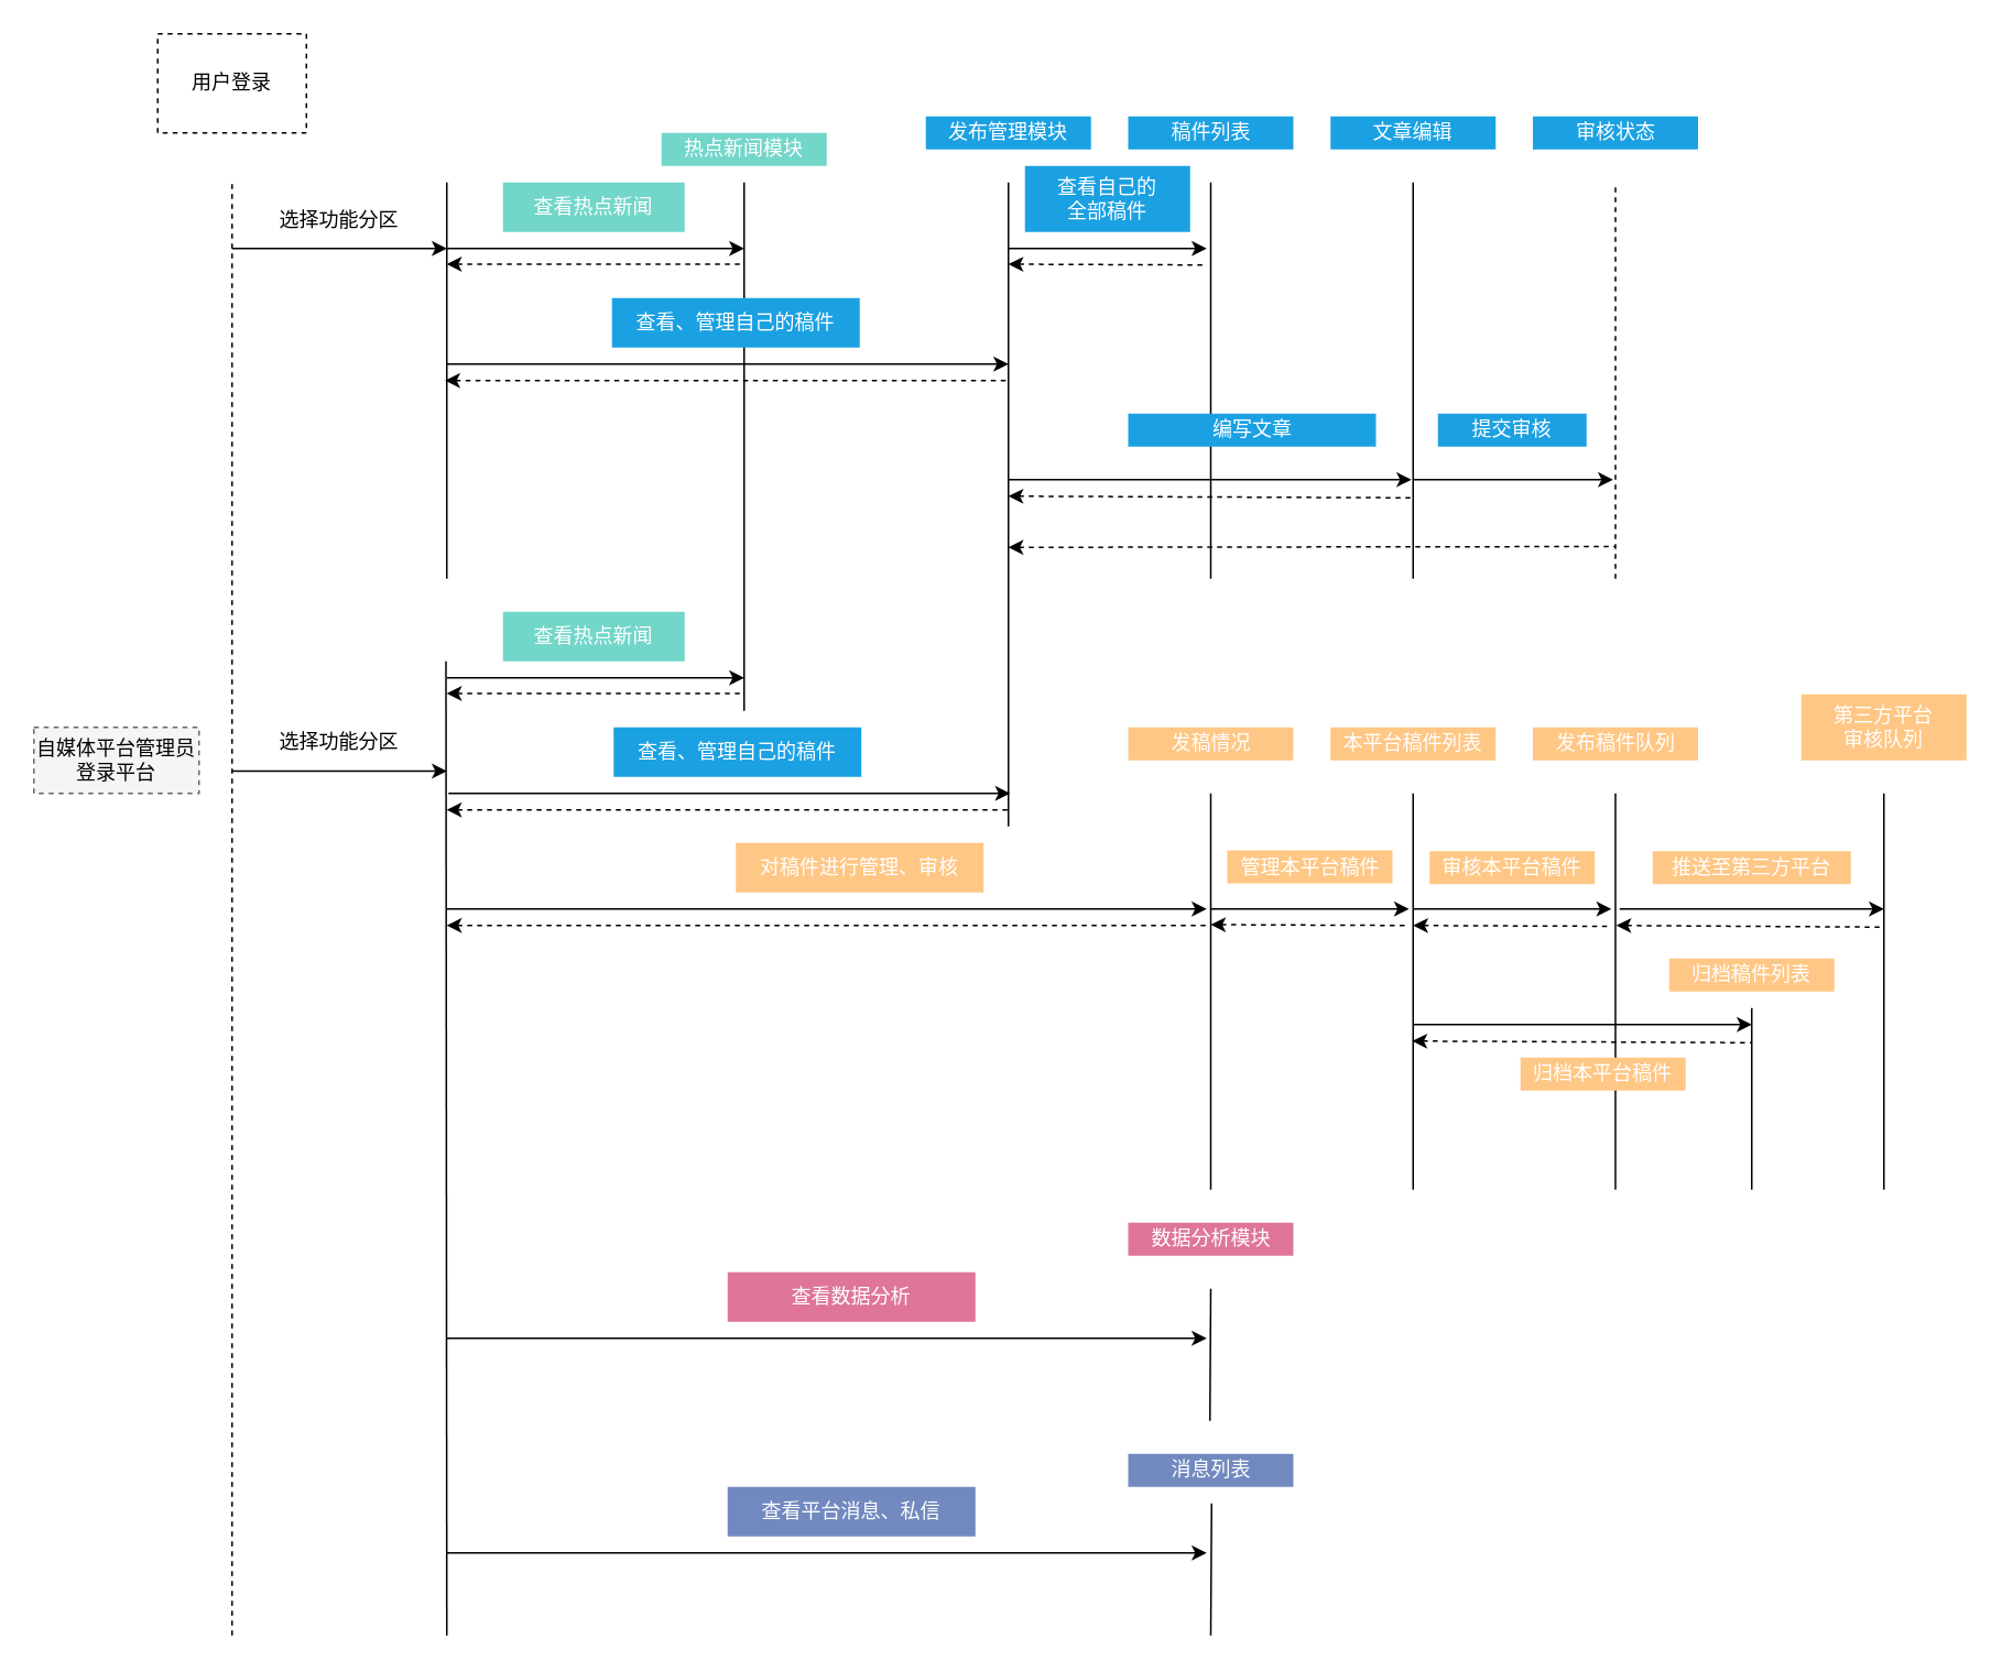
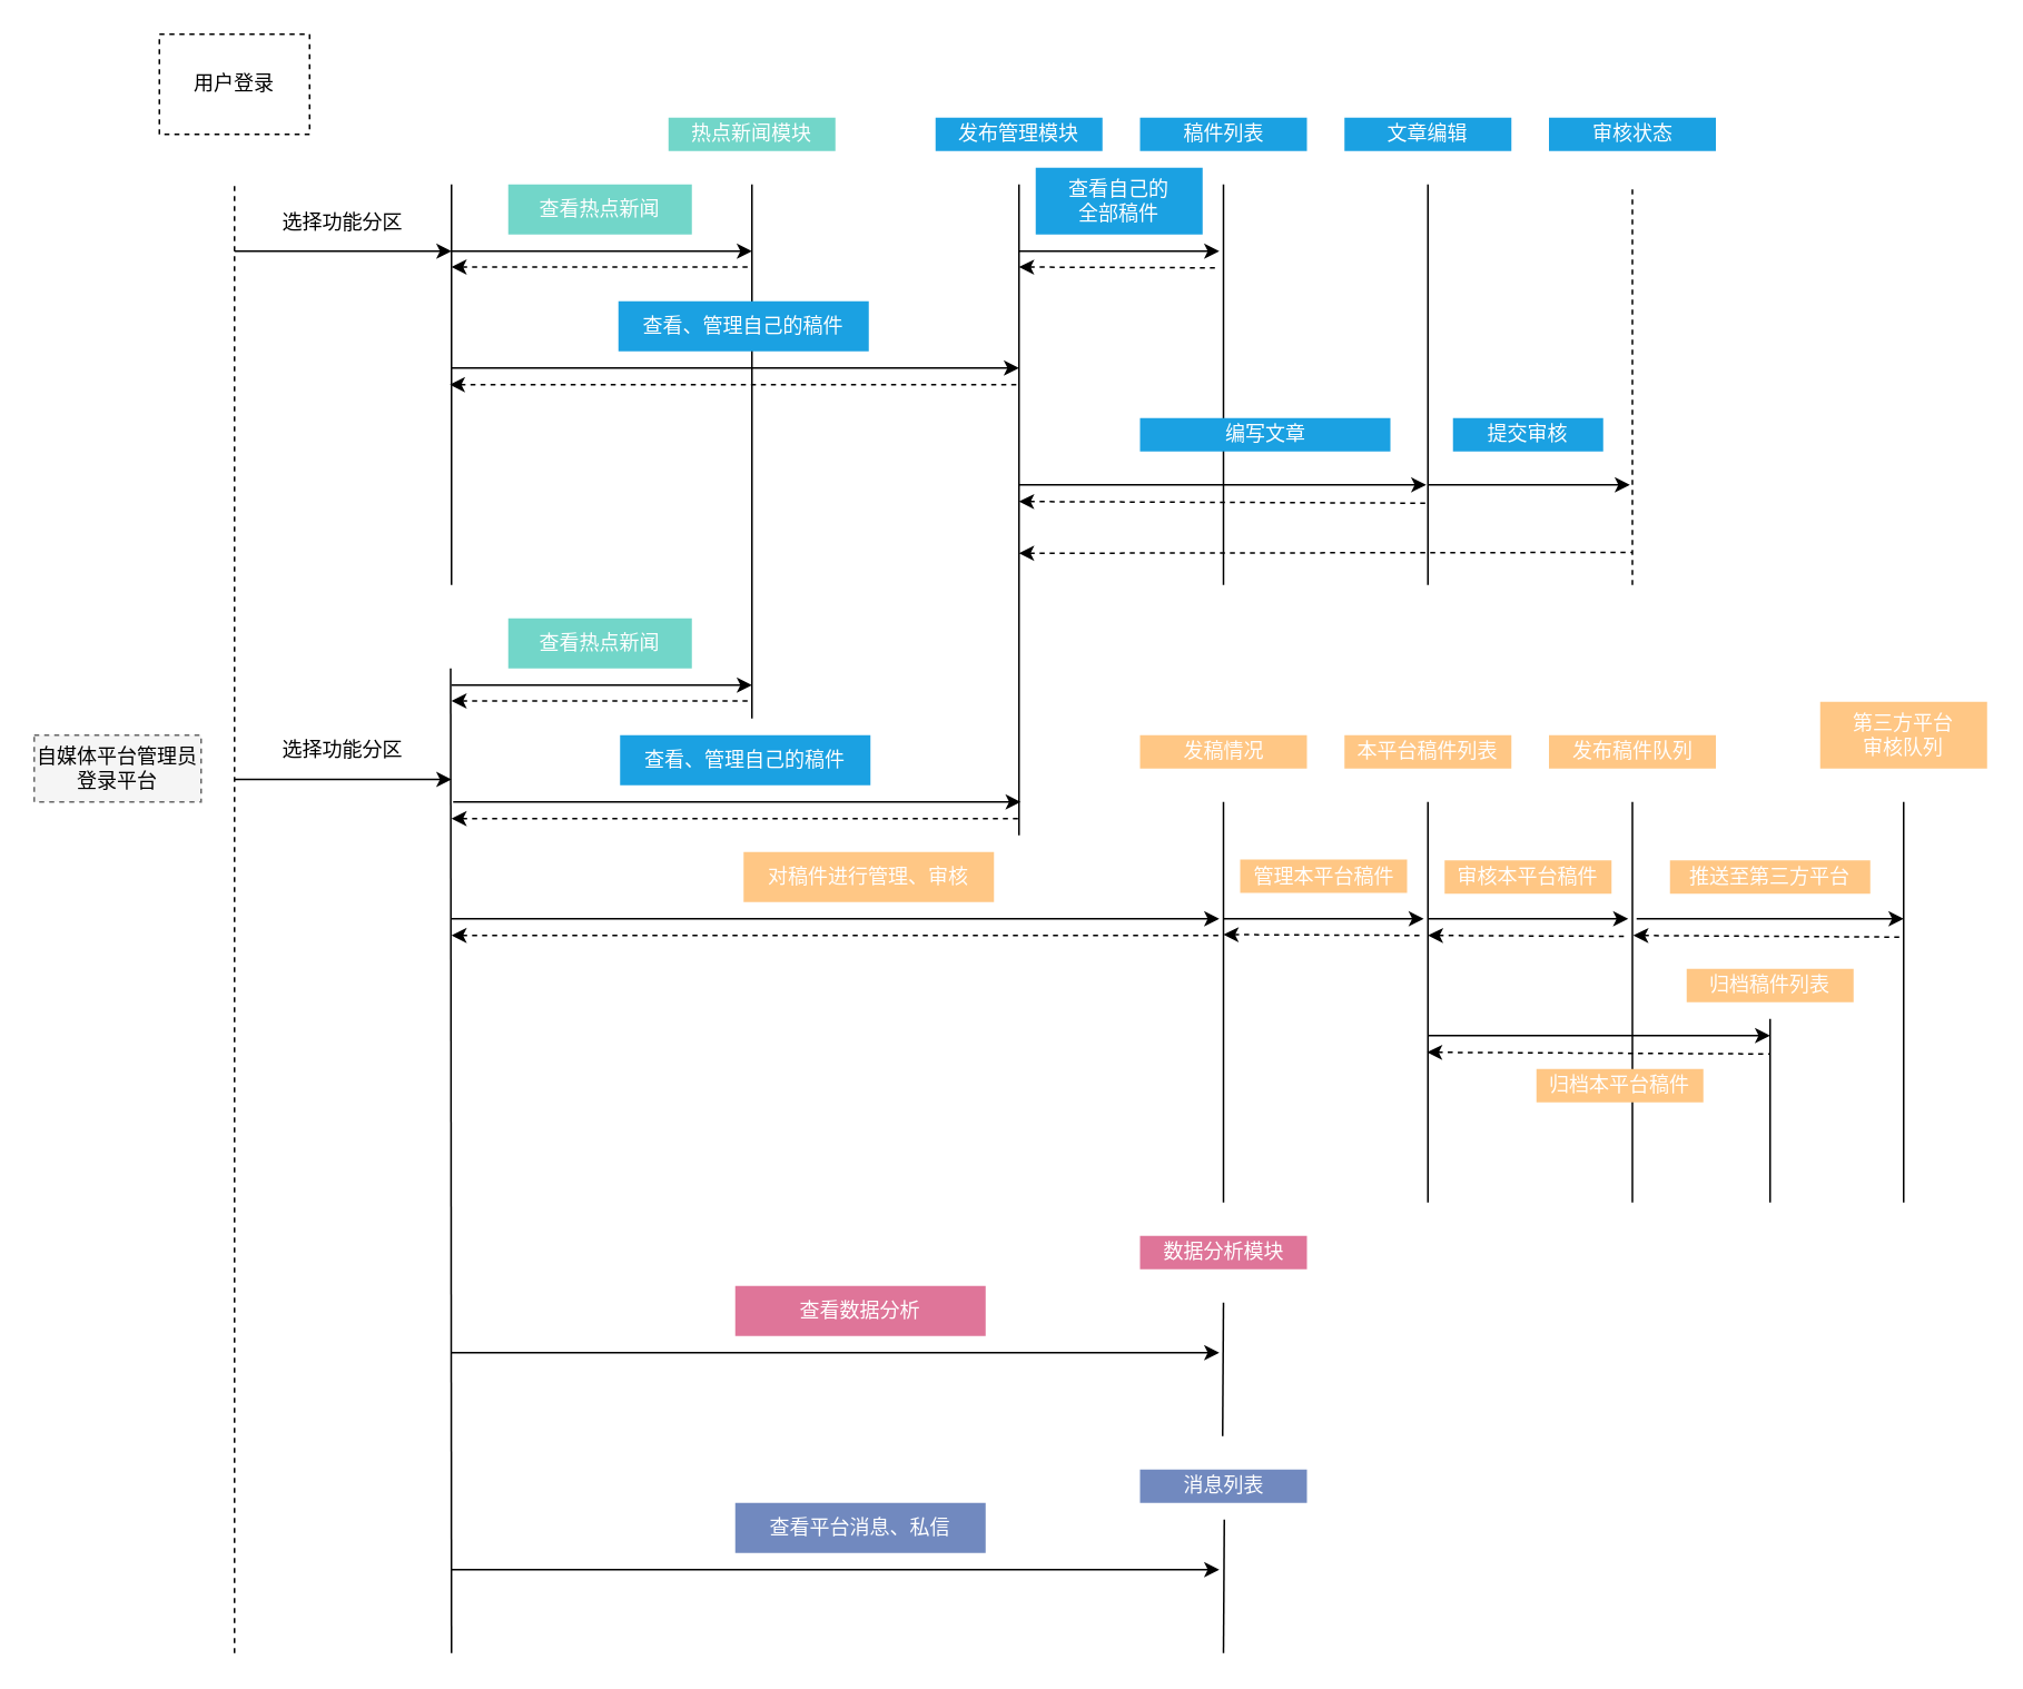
- <mxCell id="8" value="热点新闻模块" style="text;html=1;strokeColor=none;fillColor=#72d6c9;align=center;verticalAlign=middle;whiteSpace=wrap;rounded=0;dashed=1;fontColor=#ffffff;" vertex="1" parent="1"><mxGeometry x="400" y="80" width="100" height="20" as="geometry" /></mxCell>
+ <mxCell id="8" value="热点新闻模块" style="text;html=1;strokeColor=none;fillColor=#72d6c9;align=center;verticalAlign=middle;whiteSpace=wrap;rounded=0;dashed=1;fontColor=#ffffff;" vertex="1" parent="1"><mxGeometry x="400" y="70" width="100" height="20" as="geometry" /></mxCell>
